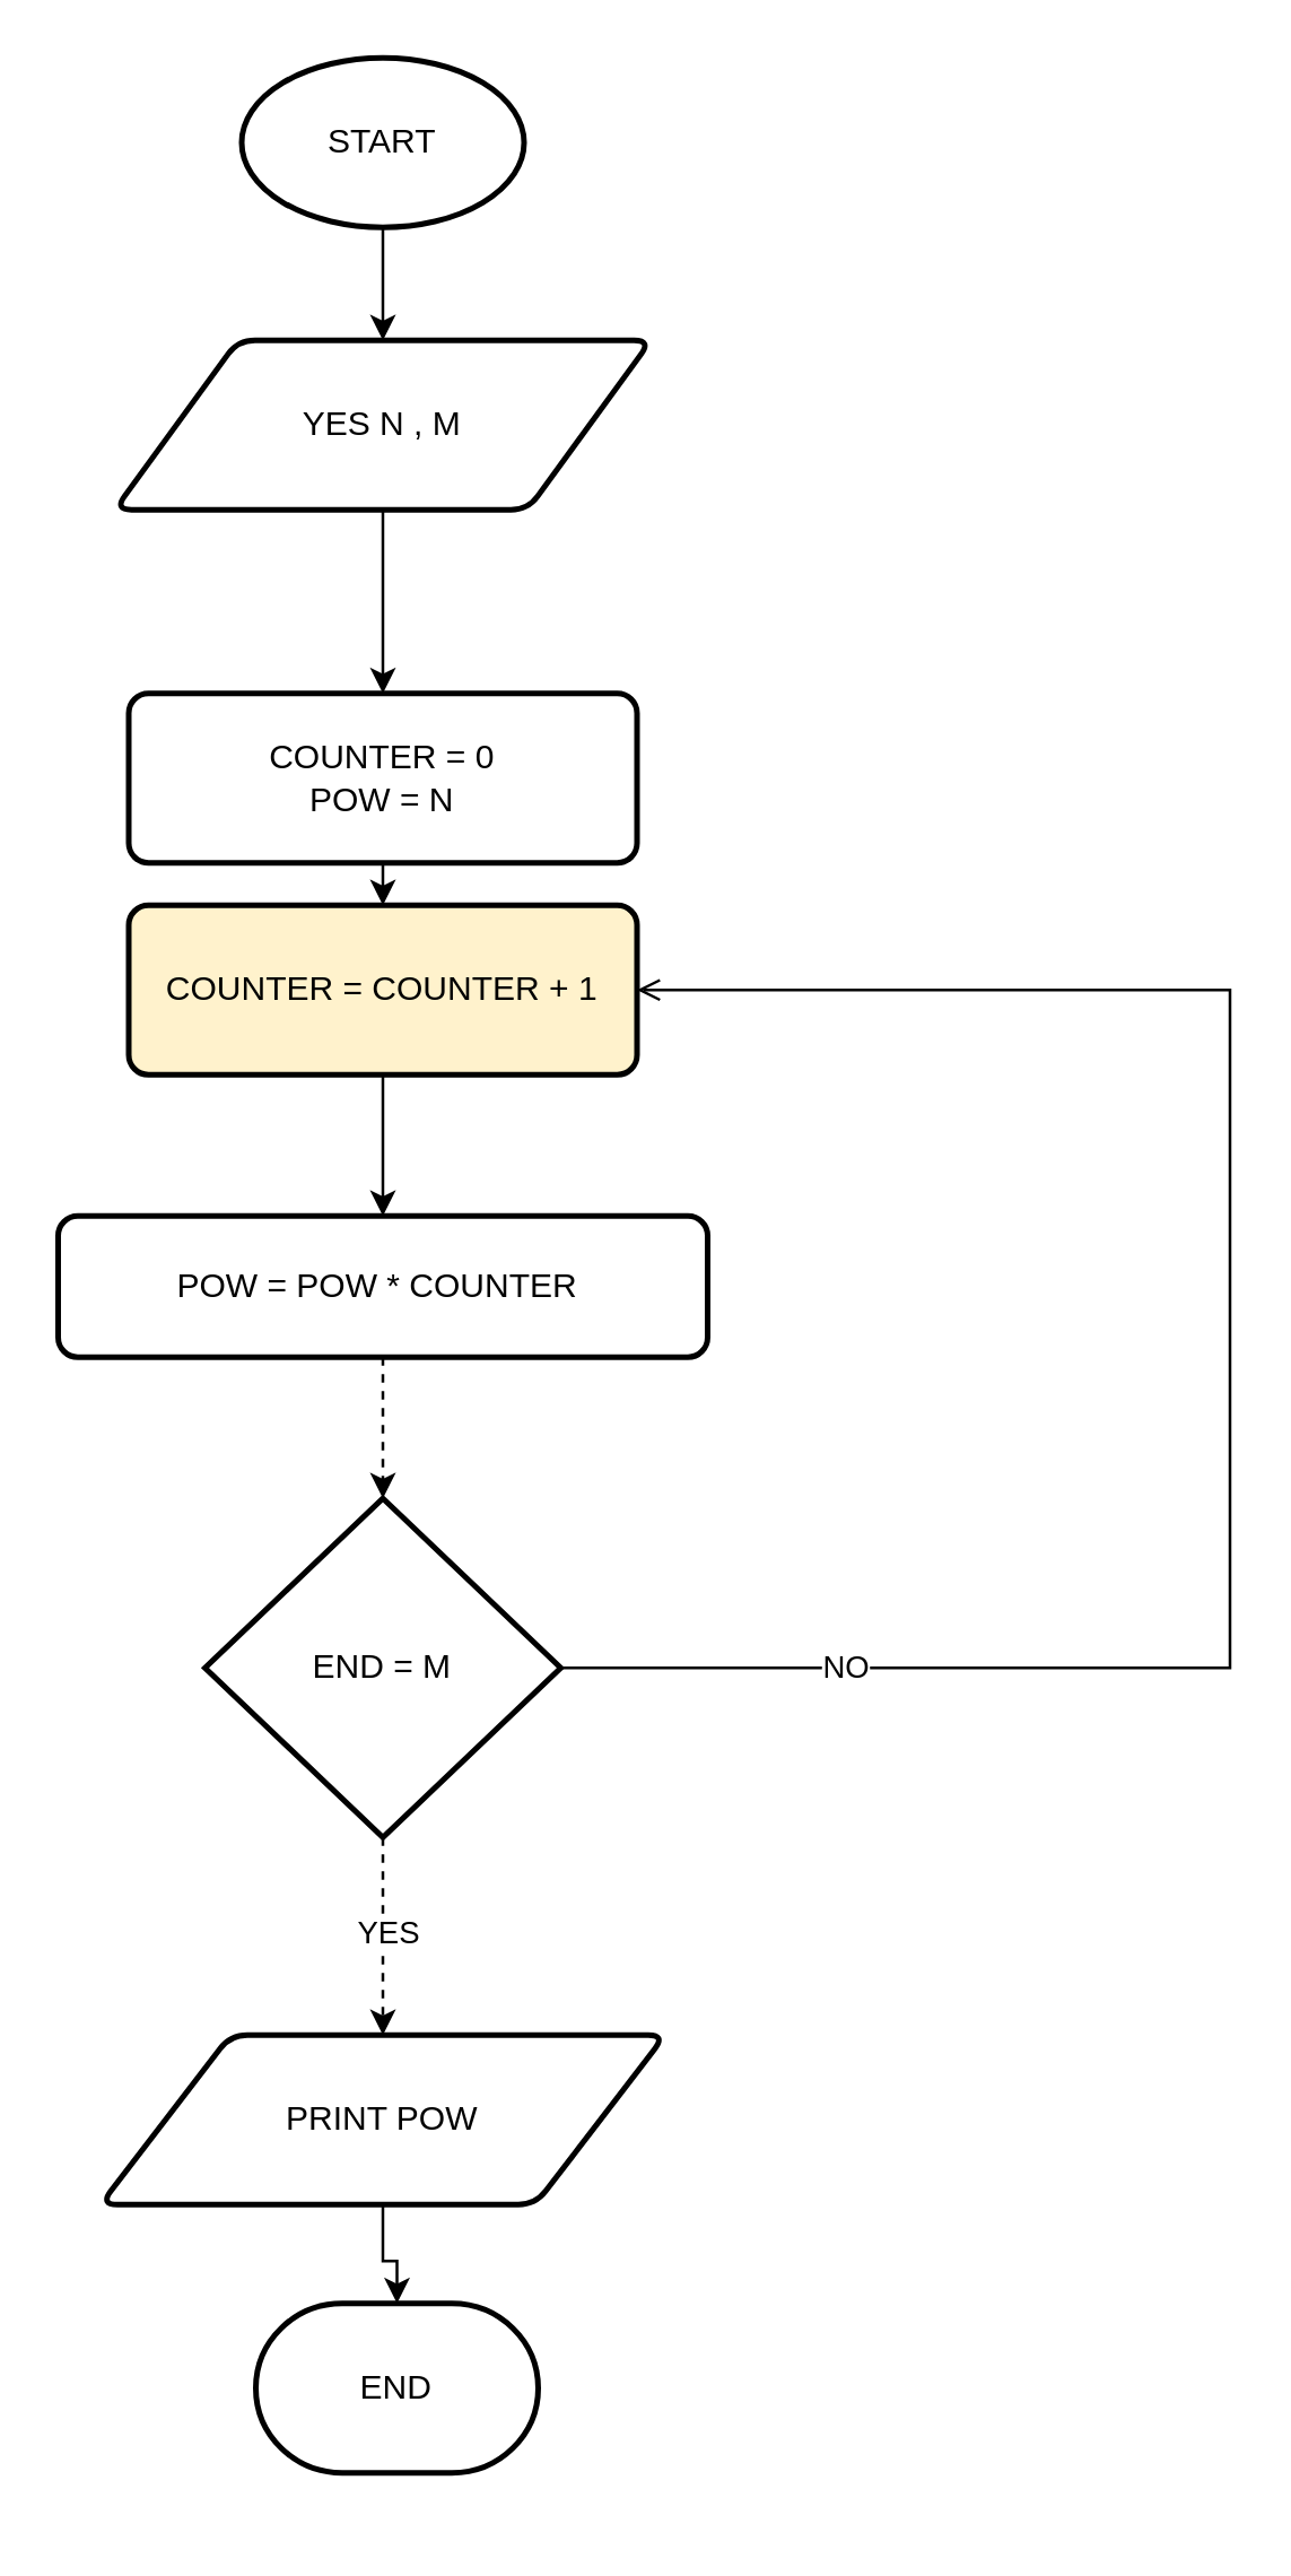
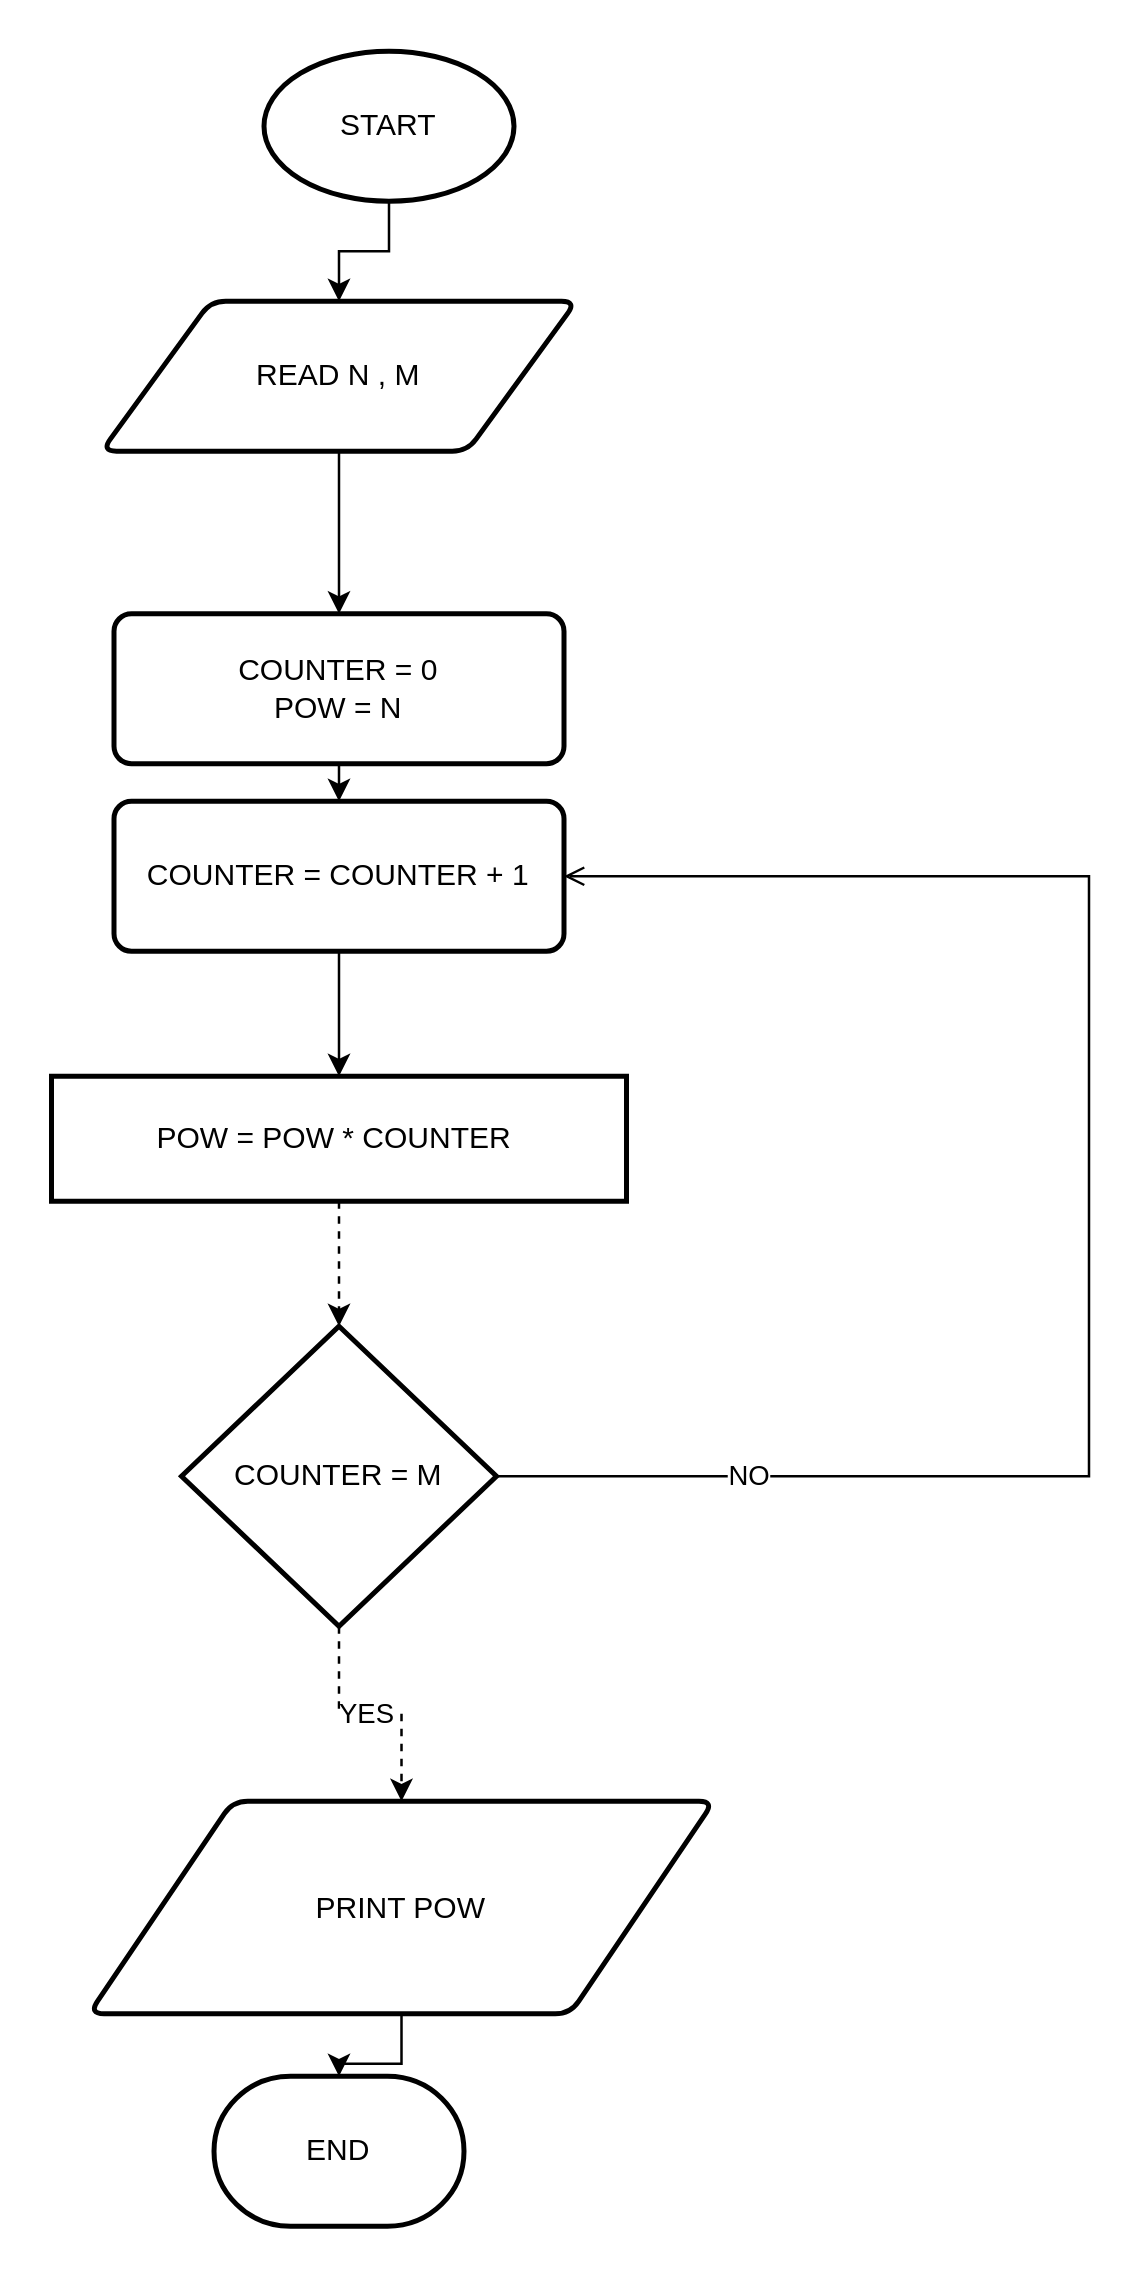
- <mxCell id="3" value="START" style="strokeWidth=2;html=1;shape=mxgraph.flowchart.start_1;whiteSpace=wrap;" vertex="1" parent="1"><mxGeometry x="85" y="20" width="100" height="60" as="geometry" /></mxCell>
+ <mxCell id="3" value="START" style="strokeWidth=2;html=1;shape=mxgraph.flowchart.start_1;whiteSpace=wrap;" vertex="1" parent="1"><mxGeometry x="105" y="20" width="100" height="60" as="geometry" /></mxCell>
- <mxCell id="5" value="YES N , M" style="shape=parallelogram;html=1;strokeWidth=2;perimeter=parallelogramPerimeter;whiteSpace=wrap;rounded=1;arcSize=12;size=0.23;" vertex="1" parent="1"><mxGeometry x="40" y="120" width="190" height="60" as="geometry" /></mxCell>
+ <mxCell id="5" value="READ N , M" style="shape=parallelogram;html=1;strokeWidth=2;perimeter=parallelogramPerimeter;whiteSpace=wrap;rounded=1;arcSize=12;size=0.23;" vertex="1" parent="1"><mxGeometry x="40" y="120" width="190" height="60" as="geometry" /></mxCell>
- <mxCell id="9" value="COUNTER = COUNTER + 1" style="rounded=1;whiteSpace=wrap;html=1;absoluteArcSize=1;arcSize=14;strokeWidth=2;fillColor=#fff2cc;" vertex="1" parent="1"><mxGeometry x="45" y="320" width="180" height="60" as="geometry" /></mxCell>
+ <mxCell id="9" value="COUNTER = COUNTER + 1" style="rounded=1;whiteSpace=wrap;html=1;absoluteArcSize=1;arcSize=14;strokeWidth=2;" vertex="1" parent="1"><mxGeometry x="45" y="320" width="180" height="60" as="geometry" /></mxCell>
- <mxCell id="10" value="POW = POW * COUNTER&amp;nbsp;" style="rounded=1;whiteSpace=wrap;html=1;absoluteArcSize=1;arcSize=14;strokeWidth=2;" vertex="1" parent="1"><mxGeometry x="20" y="430" width="230" height="50" as="geometry" /></mxCell>
+ <mxCell id="10" value="POW = POW * COUNTER&amp;nbsp;" style="whiteSpace=wrap;html=1;absoluteArcSize=1;arcSize=14;strokeWidth=2;rounded=0;" vertex="1" parent="1"><mxGeometry x="20" y="430" width="230" height="50" as="geometry" /></mxCell>
- <mxCell id="15" value="END = M" style="strokeWidth=2;html=1;shape=mxgraph.flowchart.decision;whiteSpace=wrap;" vertex="1" parent="1"><mxGeometry x="72" y="530" width="126" height="120" as="geometry" /></mxCell>
+ <mxCell id="15" value="COUNTER = M" style="strokeWidth=2;html=1;shape=mxgraph.flowchart.decision;whiteSpace=wrap;" vertex="1" parent="1"><mxGeometry x="72" y="530" width="126" height="120" as="geometry" /></mxCell>
- <mxCell id="17" value="PRINT POW" style="shape=parallelogram;html=1;strokeWidth=2;perimeter=parallelogramPerimeter;whiteSpace=wrap;rounded=1;arcSize=12;size=0.23;" vertex="1" parent="1"><mxGeometry x="35" y="720" width="200" height="60" as="geometry" /></mxCell>
+ <mxCell id="17" value="PRINT POW" style="shape=parallelogram;html=1;strokeWidth=2;perimeter=parallelogramPerimeter;whiteSpace=wrap;rounded=1;arcSize=12;size=0.23;" vertex="1" parent="1"><mxGeometry x="35" y="720" width="250" height="85" as="geometry" /></mxCell>
- <mxCell id="19" value="END" style="strokeWidth=2;html=1;shape=mxgraph.flowchart.terminator;whiteSpace=wrap;" vertex="1" parent="1"><mxGeometry x="90" y="815" width="100" height="60" as="geometry" /></mxCell>
+ <mxCell id="19" value="END" style="strokeWidth=2;html=1;shape=mxgraph.flowchart.terminator;whiteSpace=wrap;" vertex="1" parent="1"><mxGeometry x="85" y="830" width="100" height="60" as="geometry" /></mxCell>
